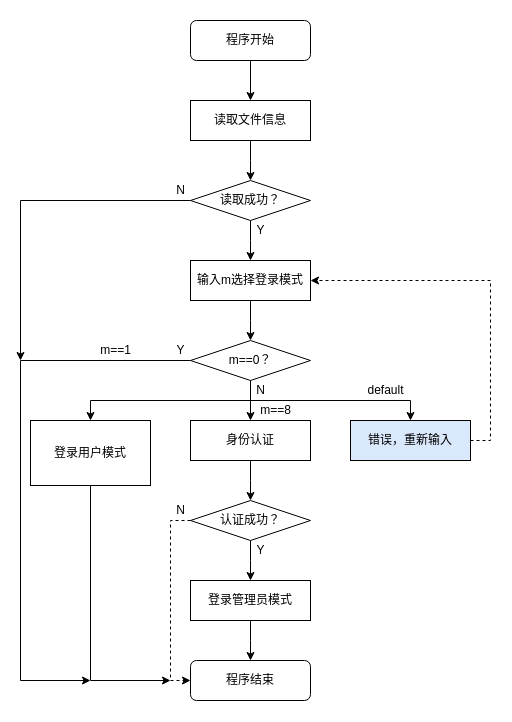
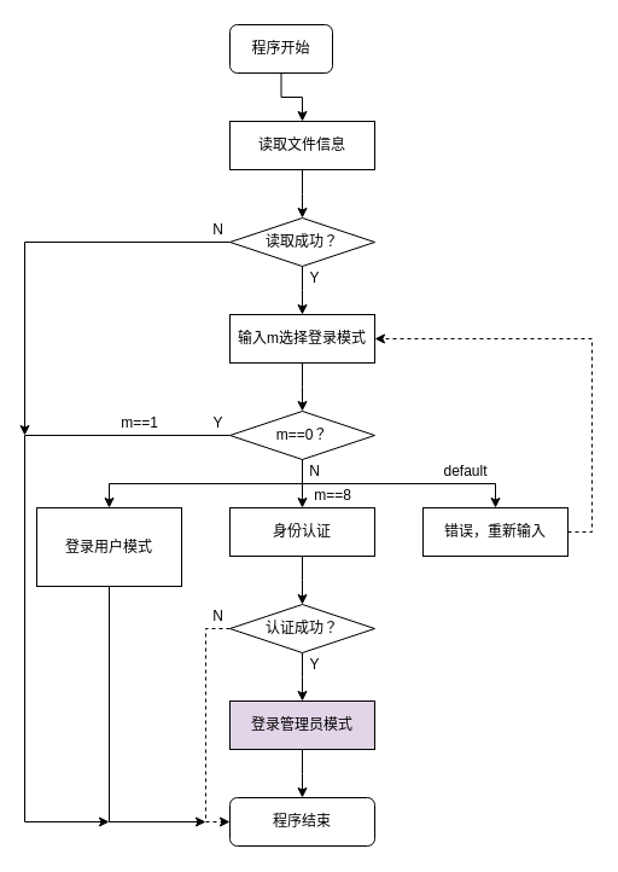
- <mxCell id="3" value="程序开始" style="rounded=1;whiteSpace=wrap;html=1;fontSize=12;glass=0;strokeWidth=1;shadow=0;" parent="1" vertex="1"><mxGeometry x="190" y="20" width="120" height="40" as="geometry" /></mxCell>
+ <mxCell id="3" value="程序开始" style="rounded=1;whiteSpace=wrap;html=1;fontSize=12;glass=0;strokeWidth=1;shadow=0;" parent="1" vertex="1"><mxGeometry x="190" y="20" width="85" height="40" as="geometry" /></mxCell>
- <mxCell id="23" value="错误，重新输入" style="rounded=0;whiteSpace=wrap;html=1;fillColor=#dae8fc;" vertex="1" parent="1"><mxGeometry x="350" y="420" width="120" height="40" as="geometry" /></mxCell>
+ <mxCell id="23" value="错误，重新输入" style="rounded=0;whiteSpace=wrap;html=1;" vertex="1" parent="1"><mxGeometry x="350" y="420" width="120" height="40" as="geometry" /></mxCell>
- <mxCell id="30" value="登录管理员模式" style="rounded=0;whiteSpace=wrap;html=1;" vertex="1" parent="1"><mxGeometry x="190" y="580" width="120" height="40" as="geometry" /></mxCell>
+ <mxCell id="30" value="登录管理员模式" style="rounded=0;whiteSpace=wrap;html=1;fillColor=#e1d5e7;" vertex="1" parent="1"><mxGeometry x="190" y="580" width="120" height="40" as="geometry" /></mxCell>
